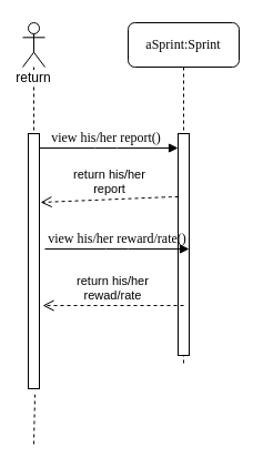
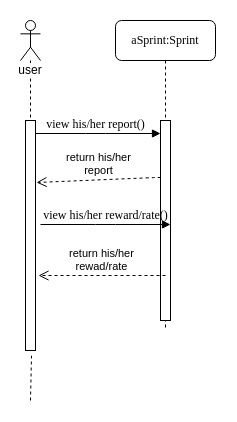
- <mxCell id="6" value="return" style="shape=umlLifeline;participant=umlActor;perimeter=lifelinePerimeter;whiteSpace=wrap;html=1;container=1;collapsible=0;recursiveResize=0;verticalAlign=top;spacingTop=36;labelBackgroundColor=#ffffff;outlineConnect=0;" vertex="1" parent="1"><mxGeometry x="20" y="20" width="20" height="100" as="geometry" /></mxCell>
+ <mxCell id="6" value="user" style="shape=umlLifeline;participant=umlActor;perimeter=lifelinePerimeter;whiteSpace=wrap;html=1;container=1;collapsible=0;recursiveResize=0;verticalAlign=top;spacingTop=36;labelBackgroundColor=#ffffff;outlineConnect=0;" vertex="1" parent="1"><mxGeometry x="20" y="20" width="20" height="100" as="geometry" /></mxCell>
